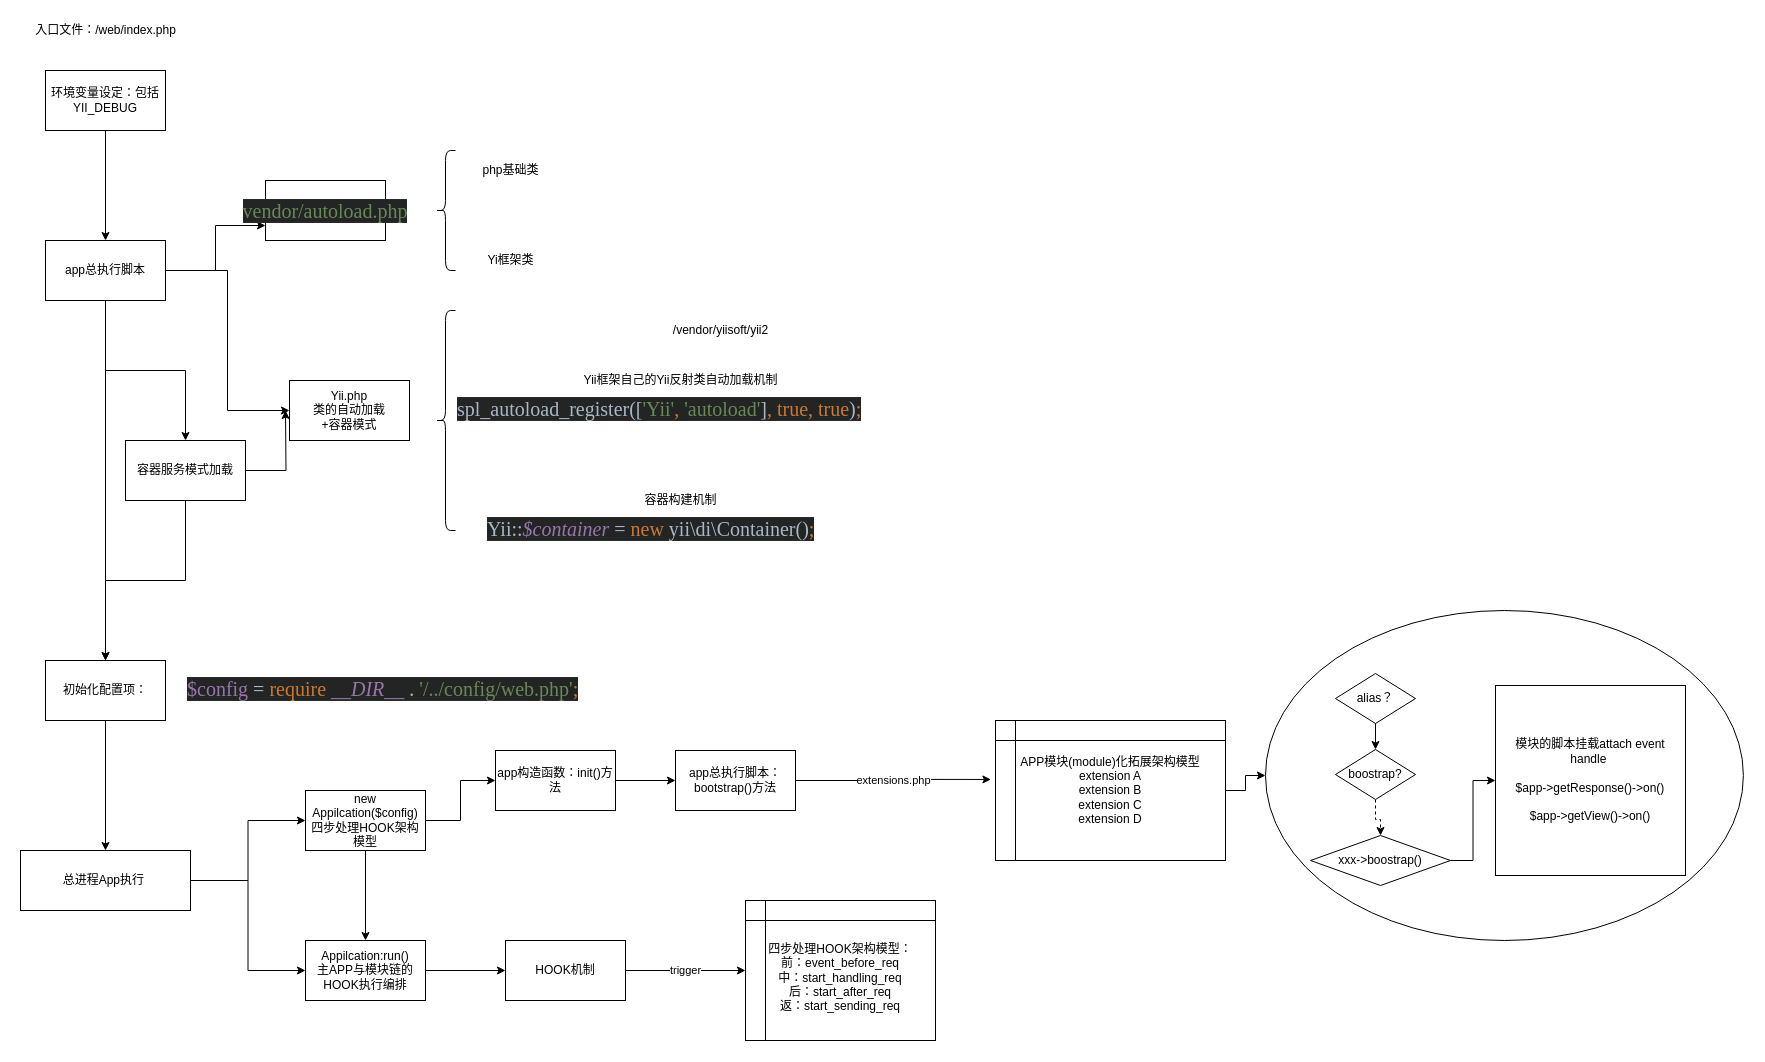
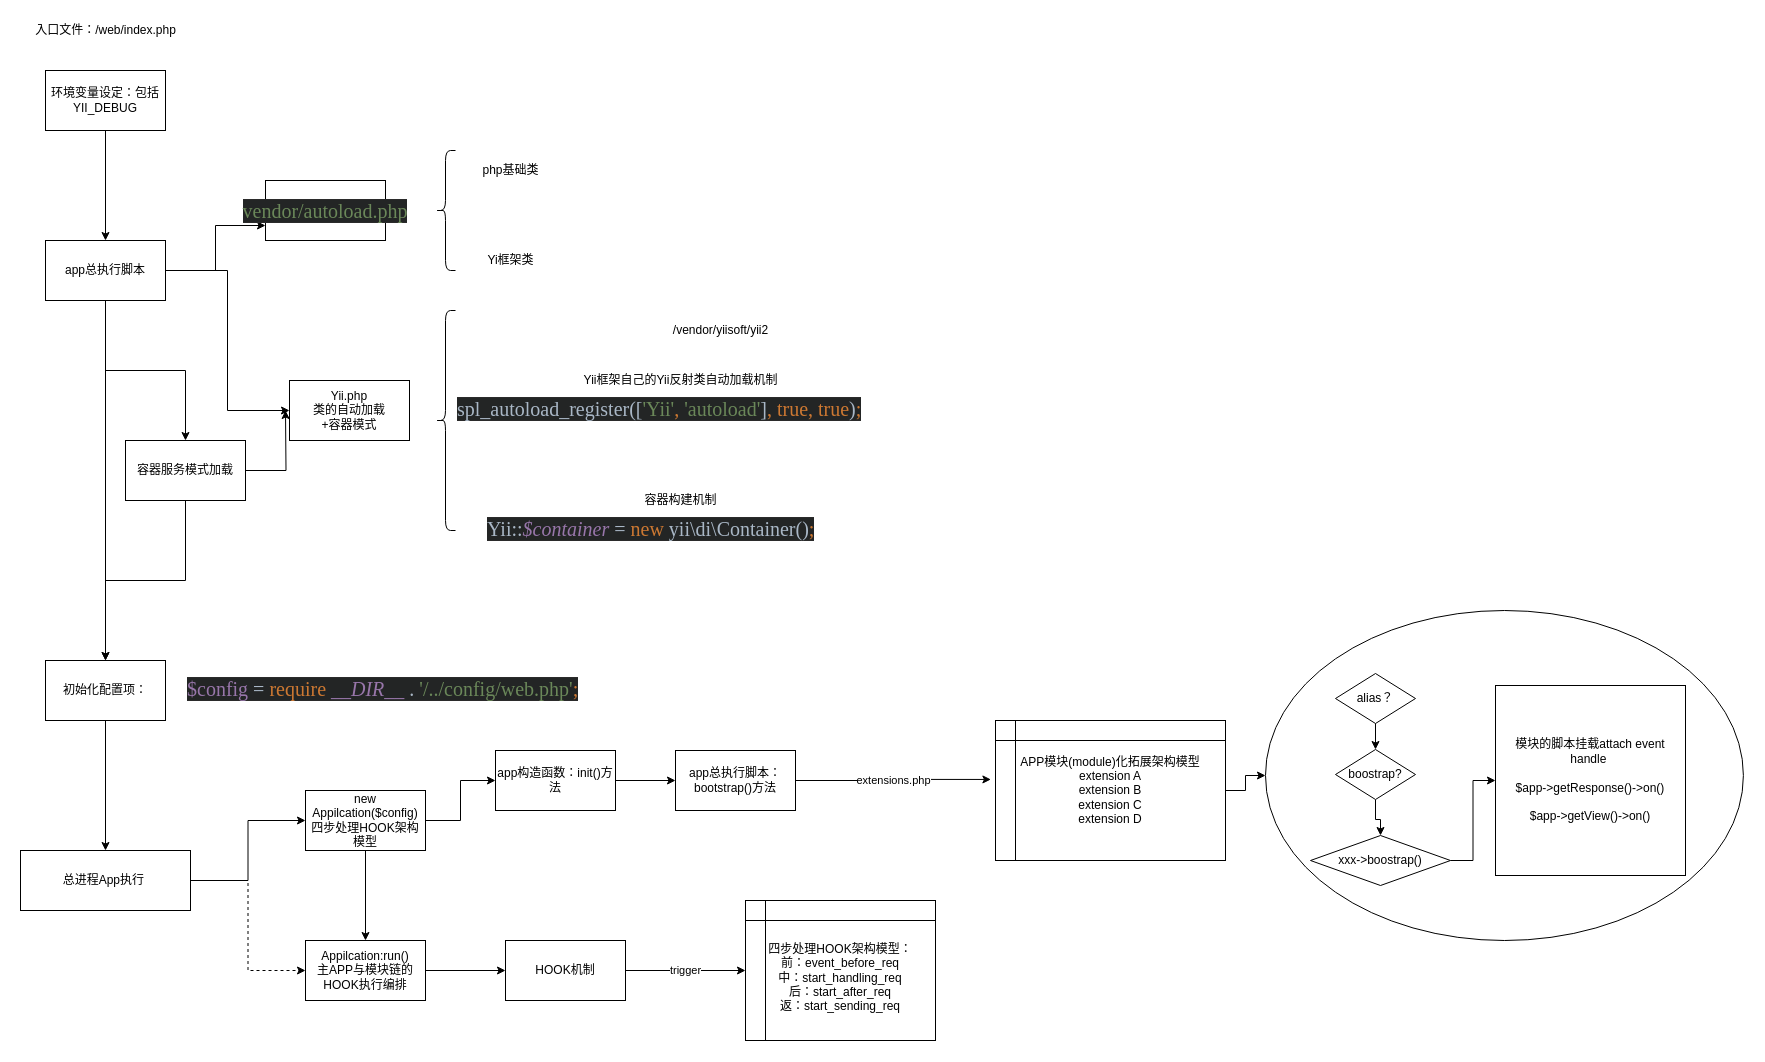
- <mxCell id="42" value="" style="edgeStyle=orthogonalEdgeStyle;rounded=0;orthogonalLoop=1;jettySize=auto;html=1;dashed=1;" edge="1" parent="1" source="46" target="45"><mxGeometry relative="1" as="geometry" /></mxCell>
+ <mxCell id="42" value="" style="edgeStyle=orthogonalEdgeStyle;rounded=0;orthogonalLoop=1;jettySize=auto;html=1;" edge="1" parent="1" source="46" target="45"><mxGeometry relative="1" as="geometry" /></mxCell>
- <mxCell id="28" style="edgeStyle=orthogonalEdgeStyle;rounded=0;orthogonalLoop=1;jettySize=auto;html=1;entryX=0;entryY=0.5;entryDx=0;entryDy=0;" edge="1" parent="1" source="29" target="31"><mxGeometry relative="1" as="geometry" /></mxCell>
+ <mxCell id="28" style="edgeStyle=orthogonalEdgeStyle;rounded=0;orthogonalLoop=1;jettySize=auto;html=1;entryX=0;entryY=0.5;entryDx=0;entryDy=0;dashed=1;" edge="1" parent="1" source="29" target="31"><mxGeometry relative="1" as="geometry" /></mxCell>
